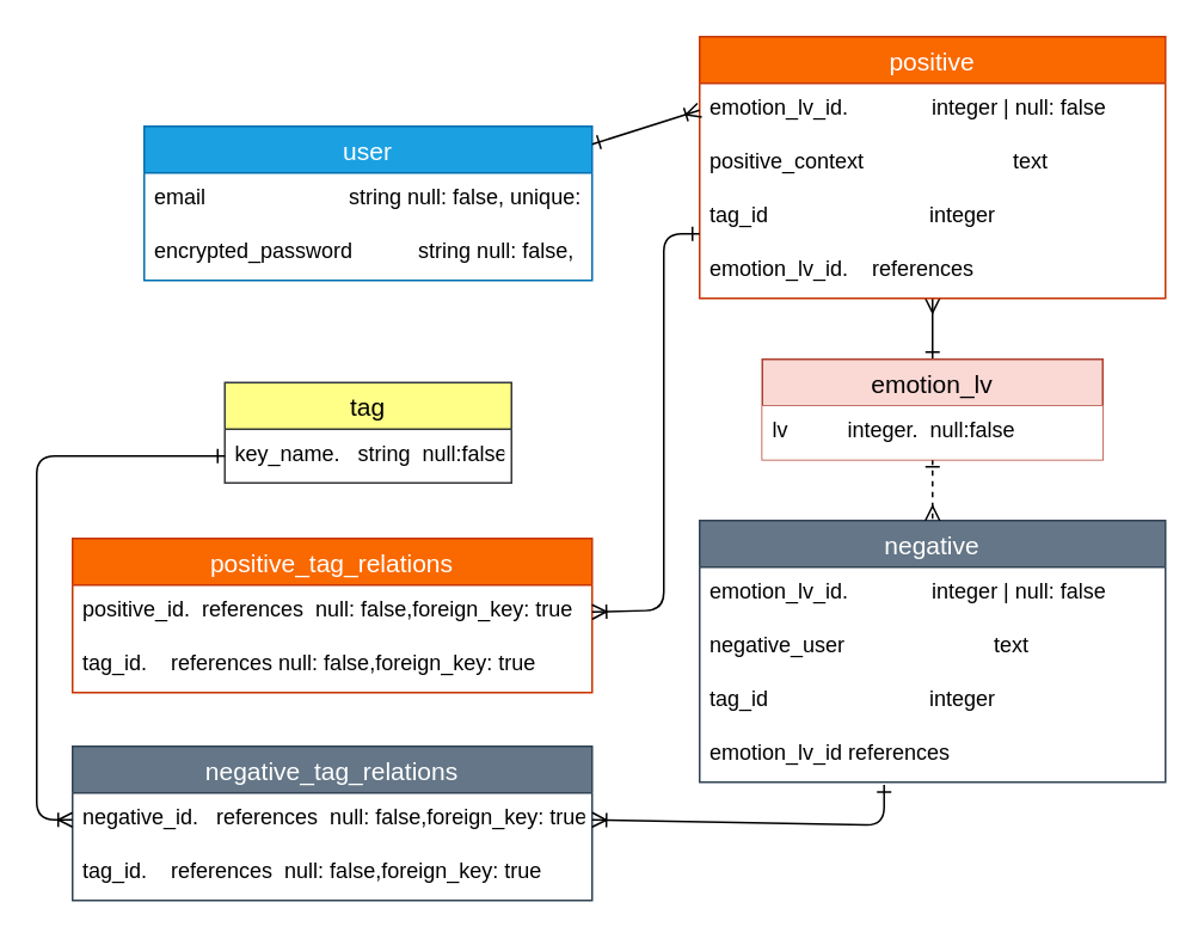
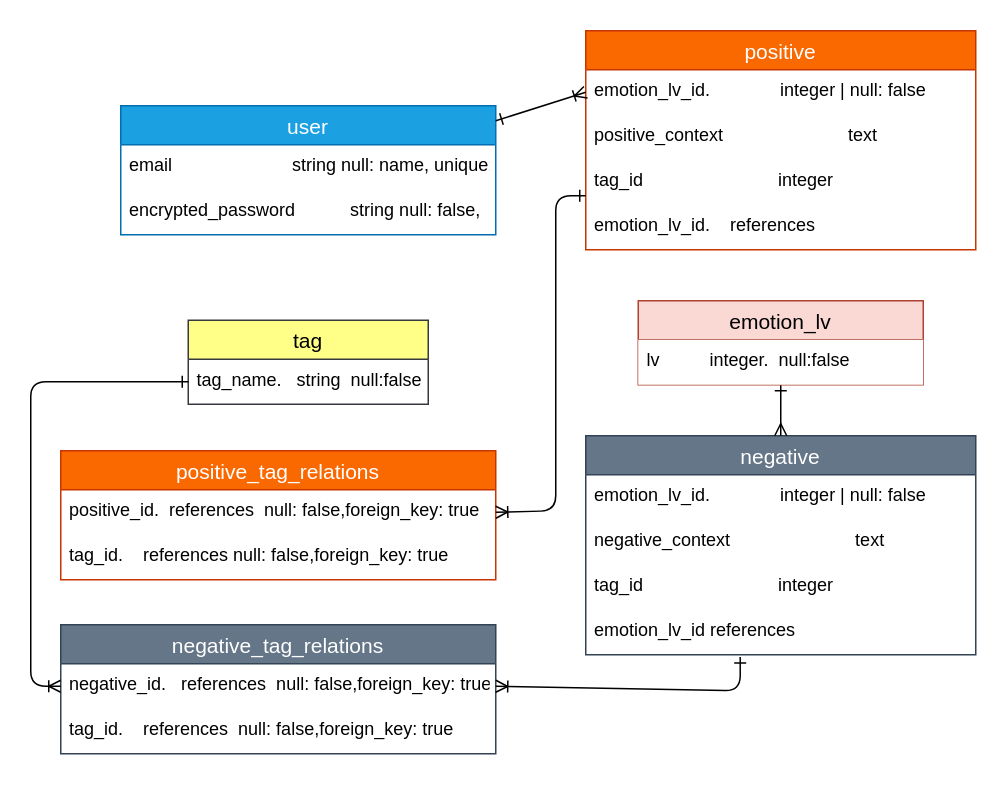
- <mxCell id="3" value="email                        string null: false, unique: true" style="text;strokeColor=none;fillColor=none;spacingLeft=4;spacingRight=4;overflow=hidden;rotatable=0;points=[[0,0.5],[1,0.5]];portConstraint=eastwest;fontSize=12;fontColor=#000000;" parent="2" vertex="1"><mxGeometry y="26" width="250" height="30" as="geometry" /></mxCell>
+ <mxCell id="3" value="email                        string null: name, unique: true" style="text;strokeColor=none;fillColor=none;spacingLeft=4;spacingRight=4;overflow=hidden;rotatable=0;points=[[0,0.5],[1,0.5]];portConstraint=eastwest;fontSize=12;fontColor=#000000;" parent="2" vertex="1"><mxGeometry y="26" width="250" height="30" as="geometry" /></mxCell>
- <mxCell id="5" style="edgeStyle=none;html=1;entryX=0.5;entryY=0;entryDx=0;entryDy=0;fontColor=#FFFFFF;startArrow=ERmany;startFill=0;endArrow=ERone;endFill=0;" parent="1" source="6" target="20" edge="1"><mxGeometry relative="1" as="geometry" /></mxCell>
- <mxCell id="17" value="key_name.   string  null:false" style="text;strokeColor=none;fillColor=none;spacingLeft=4;spacingRight=4;overflow=hidden;rotatable=0;points=[[0,0.5],[1,0.5]];portConstraint=eastwest;fontSize=12;fillStyle=solid;fontColor=#000000;" parent="16" vertex="1"><mxGeometry y="26" width="160" height="30" as="geometry" /></mxCell>
+ <mxCell id="17" value="tag_name.   string  null:false" style="text;strokeColor=none;fillColor=none;spacingLeft=4;spacingRight=4;overflow=hidden;rotatable=0;points=[[0,0.5],[1,0.5]];portConstraint=eastwest;fontSize=12;fillStyle=solid;fontColor=#000000;" parent="16" vertex="1"><mxGeometry y="26" width="160" height="30" as="geometry" /></mxCell>
- <mxCell id="19" style="edgeStyle=none;html=1;entryX=0.5;entryY=0;entryDx=0;entryDy=0;fontColor=#FFFFFF;startArrow=ERone;startFill=0;endArrow=ERmany;endFill=0;dashed=1;" parent="1" source="20" target="11" edge="1"><mxGeometry relative="1" as="geometry" /></mxCell>
+ <mxCell id="19" style="edgeStyle=none;html=1;entryX=0.5;entryY=0;entryDx=0;entryDy=0;fontColor=#FFFFFF;startArrow=ERone;startFill=0;endArrow=ERmany;endFill=0;" parent="1" source="20" target="11" edge="1"><mxGeometry relative="1" as="geometry" /></mxCell>
- <mxCell id="13" value="negative_user                         text" style="text;strokeColor=none;fillColor=none;spacingLeft=4;spacingRight=4;overflow=hidden;rotatable=0;points=[[0,0.5],[1,0.5]];portConstraint=eastwest;fontSize=12;fillStyle=solid;fontColor=#000000;" parent="11" vertex="1"><mxGeometry y="56" width="260" height="30" as="geometry" /></mxCell>
+ <mxCell id="13" value="negative_context                         text" style="text;strokeColor=none;fillColor=none;spacingLeft=4;spacingRight=4;overflow=hidden;rotatable=0;points=[[0,0.5],[1,0.5]];portConstraint=eastwest;fontSize=12;fillStyle=solid;fontColor=#000000;" parent="11" vertex="1"><mxGeometry y="56" width="260" height="30" as="geometry" /></mxCell>
